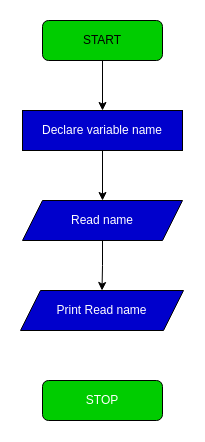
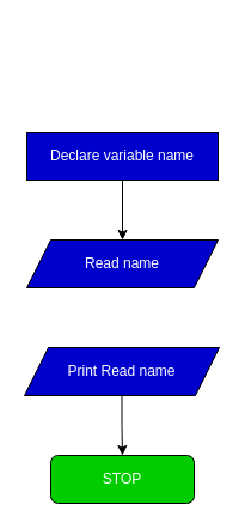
- <mxCell id="3" value="START" style="rounded=1;whiteSpace=wrap;html=1;fontSize=12;glass=0;strokeWidth=1;shadow=0;fillColor=#00CC00;" parent="1" vertex="1"><mxGeometry x="42" y="20" width="120" height="40" as="geometry" /></mxCell>
- <mxCell id="2" value="" style="edgeStyle=orthogonalEdgeStyle;rounded=0;orthogonalLoop=1;jettySize=auto;html=1;" edge="1" parent="1" source="3" target="6"><mxGeometry relative="1" as="geometry" /></mxCell>
- <mxCell id="7" value="" style="edgeStyle=orthogonalEdgeStyle;rounded=0;orthogonalLoop=1;jettySize=auto;html=1;" edge="1" parent="1" source="8" target="10"><mxGeometry relative="1" as="geometry" /></mxCell>
+ <mxCell id="9" value="" style="edgeStyle=orthogonalEdgeStyle;rounded=0;orthogonalLoop=1;jettySize=auto;html=1;" edge="1" parent="1" source="10" target="4"><mxGeometry relative="1" as="geometry" /></mxCell>
